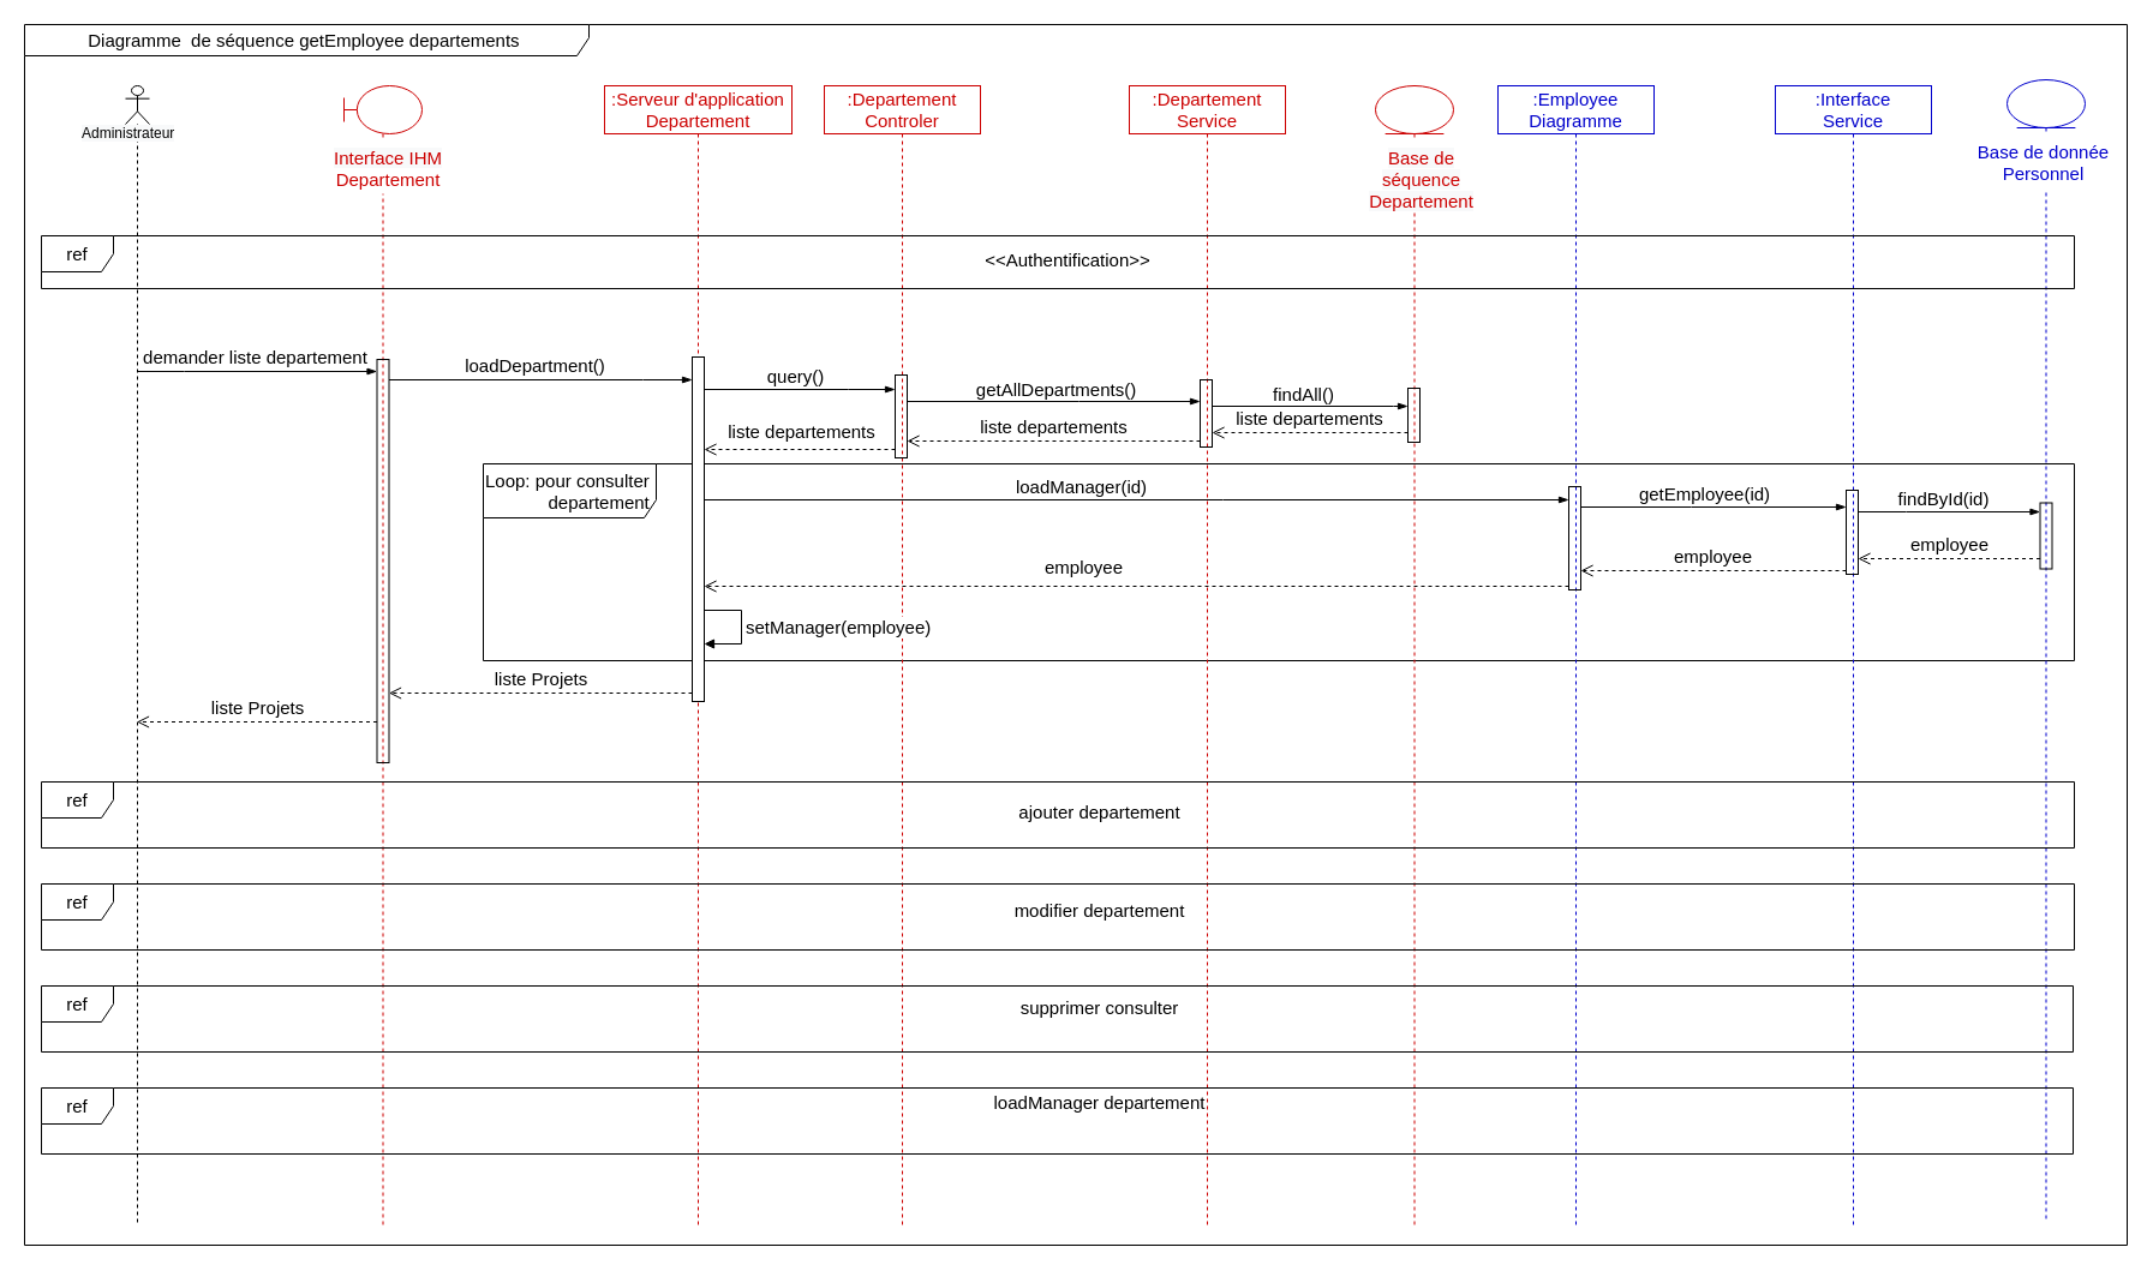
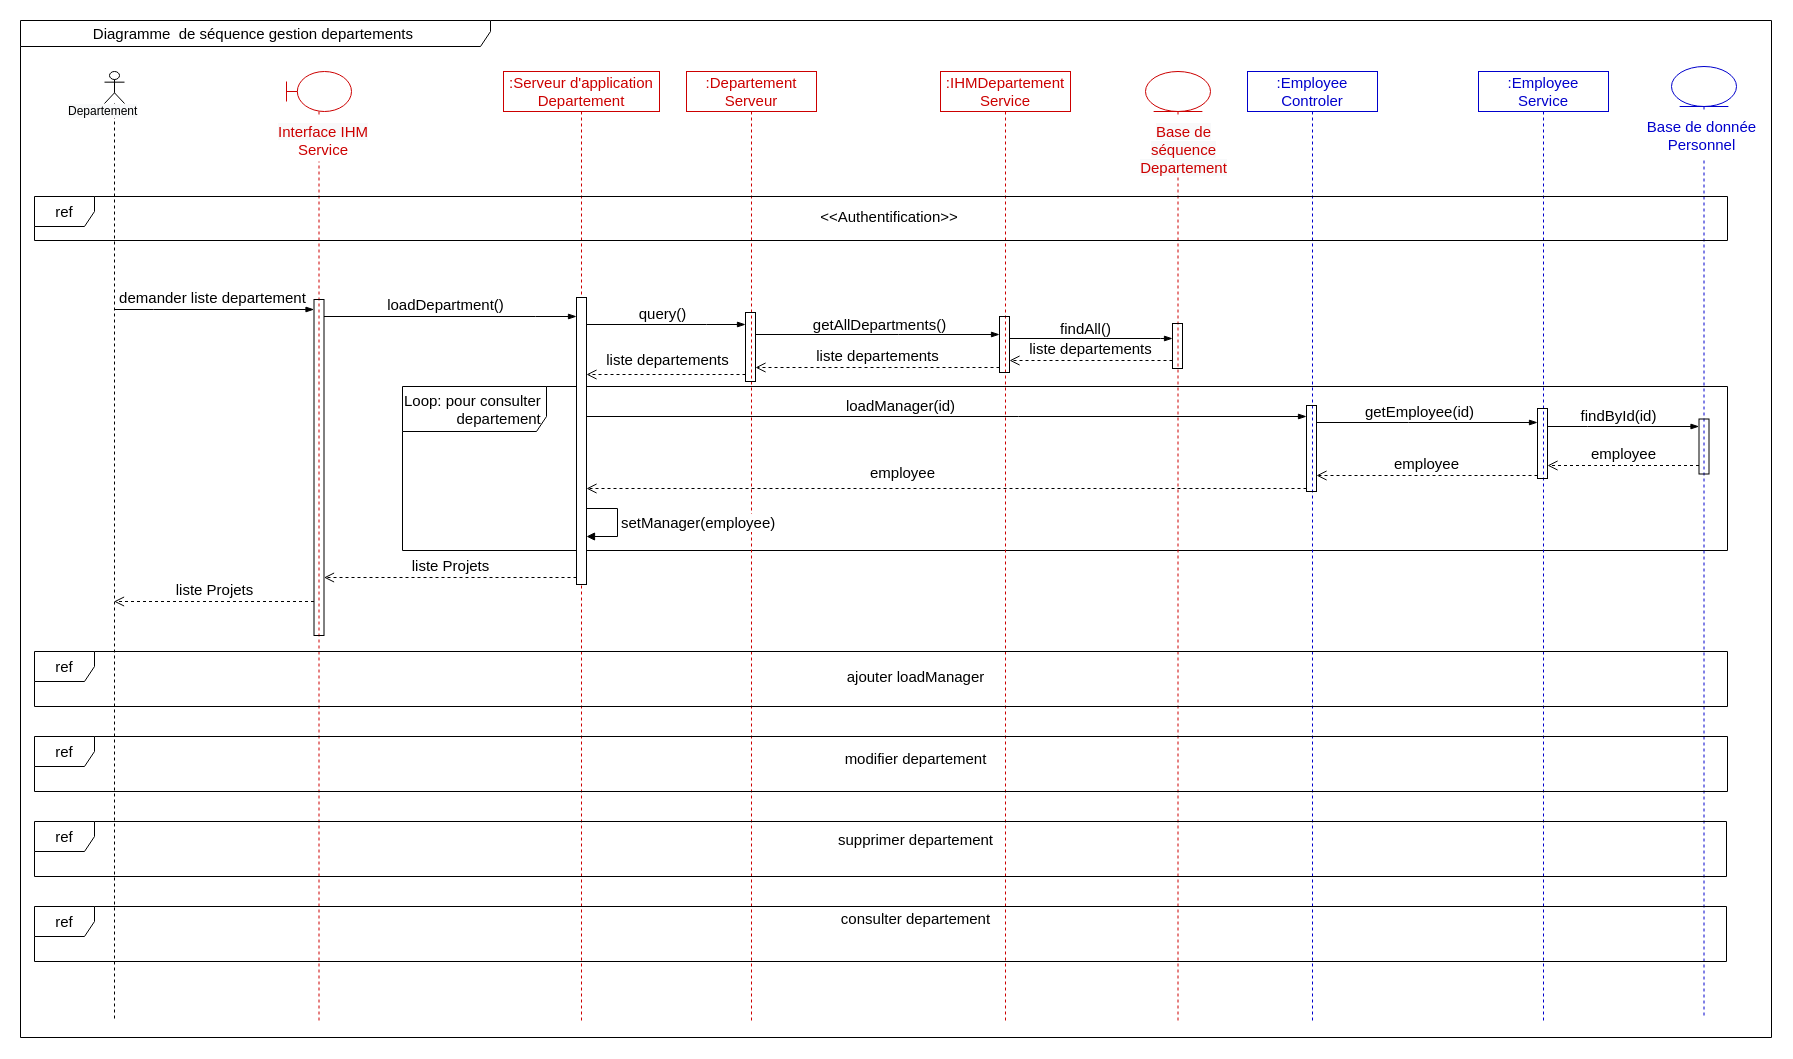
- <mxCell id="2" value="Diagramme&amp;nbsp; de séquence getEmployee departements&amp;nbsp;" style="shape=umlFrame;whiteSpace=wrap;html=1;rounded=0;shadow=0;glass=0;sketch=0;fontSize=15;fillColor=none;width=470;height=26;" parent="1" vertex="1"><mxGeometry x="20" y="20" width="1751" height="1017" as="geometry" /></mxCell>
+ <mxCell id="2" value="Diagramme&amp;nbsp; de séquence gestion departements&amp;nbsp;" style="shape=umlFrame;whiteSpace=wrap;html=1;rounded=0;shadow=0;glass=0;sketch=0;fontSize=15;fillColor=none;width=470;height=26;" parent="1" vertex="1"><mxGeometry x="20" y="20" width="1751" height="1017" as="geometry" /></mxCell>
- <mxCell id="4" value=":Departement&lt;br&gt;Controler" style="shape=umlLifeline;perimeter=lifelinePerimeter;whiteSpace=wrap;html=1;container=1;collapsible=0;recursiveResize=0;outlineConnect=0;rounded=0;shadow=0;glass=0;sketch=0;fillColor=none;fontSize=15;fontColor=#CC0000;strokeColor=#CC0000;" parent="1" vertex="1"><mxGeometry x="686" y="71" width="130" height="950" as="geometry" /></mxCell>
+ <mxCell id="4" value=":Departement&lt;br&gt;Serveur" style="shape=umlLifeline;perimeter=lifelinePerimeter;whiteSpace=wrap;html=1;container=1;collapsible=0;recursiveResize=0;outlineConnect=0;rounded=0;shadow=0;glass=0;sketch=0;fillColor=none;fontSize=15;fontColor=#CC0000;strokeColor=#CC0000;" parent="1" vertex="1"><mxGeometry x="686" y="71" width="130" height="950" as="geometry" /></mxCell>
- <mxCell id="8" value=":Departement&lt;br&gt;Service" style="shape=umlLifeline;perimeter=lifelinePerimeter;whiteSpace=wrap;html=1;container=1;collapsible=0;recursiveResize=0;outlineConnect=0;rounded=0;shadow=0;glass=0;sketch=0;fillColor=none;fontSize=15;fontColor=#CC0000;strokeColor=#CC0000;" parent="1" vertex="1"><mxGeometry x="940" y="71" width="130" height="950" as="geometry" /></mxCell>
+ <mxCell id="8" value=":IHMDepartement&lt;br&gt;Service" style="shape=umlLifeline;perimeter=lifelinePerimeter;whiteSpace=wrap;html=1;container=1;collapsible=0;recursiveResize=0;outlineConnect=0;rounded=0;shadow=0;glass=0;sketch=0;fillColor=none;fontSize=15;fontColor=#CC0000;strokeColor=#CC0000;" parent="1" vertex="1"><mxGeometry x="940" y="71" width="130" height="950" as="geometry" /></mxCell>
- <mxCell id="16" value=":Employee&lt;br&gt;Diagramme" style="shape=umlLifeline;perimeter=lifelinePerimeter;whiteSpace=wrap;html=1;container=1;collapsible=0;recursiveResize=0;outlineConnect=0;rounded=0;shadow=0;glass=0;sketch=0;fillColor=none;fontSize=15;strokeColor=#0000CC;fontColor=#0000CC;" parent="1" vertex="1"><mxGeometry x="1247" y="71" width="130" height="950" as="geometry" /></mxCell>
+ <mxCell id="16" value=":Employee&lt;br&gt;Controler" style="shape=umlLifeline;perimeter=lifelinePerimeter;whiteSpace=wrap;html=1;container=1;collapsible=0;recursiveResize=0;outlineConnect=0;rounded=0;shadow=0;glass=0;sketch=0;fillColor=none;fontSize=15;strokeColor=#0000CC;fontColor=#0000CC;" parent="1" vertex="1"><mxGeometry x="1247" y="71" width="130" height="950" as="geometry" /></mxCell>
- <mxCell id="21" value=":Interface&lt;br&gt;Service" style="shape=umlLifeline;perimeter=lifelinePerimeter;whiteSpace=wrap;html=1;container=1;collapsible=0;recursiveResize=0;outlineConnect=0;rounded=0;shadow=0;glass=0;sketch=0;fillColor=none;fontSize=15;strokeColor=#0000CC;fontColor=#0000CC;" parent="1" vertex="1"><mxGeometry x="1478" y="71" width="130" height="950" as="geometry" /></mxCell>
+ <mxCell id="21" value=":Employee&lt;br&gt;Service" style="shape=umlLifeline;perimeter=lifelinePerimeter;whiteSpace=wrap;html=1;container=1;collapsible=0;recursiveResize=0;outlineConnect=0;rounded=0;shadow=0;glass=0;sketch=0;fillColor=none;fontSize=15;strokeColor=#0000CC;fontColor=#0000CC;" parent="1" vertex="1"><mxGeometry x="1478" y="71" width="130" height="950" as="geometry" /></mxCell>
- <mxCell id="7" value="&lt;span style=&quot;color: rgb(0, 0, 0); font-family: Helvetica; font-size: 12px; font-style: normal; font-variant-ligatures: normal; font-variant-caps: normal; font-weight: 400; letter-spacing: normal; orphans: 2; text-align: center; text-indent: 0px; text-transform: none; widows: 2; word-spacing: 0px; -webkit-text-stroke-width: 0px; background-color: rgb(248, 249, 250); text-decoration-thickness: initial; text-decoration-style: initial; text-decoration-color: initial; float: none; display: inline !important;&quot;&gt;Administrateur&lt;/span&gt;" style="text;whiteSpace=wrap;html=1;" parent="1" vertex="1"><mxGeometry x="66" y="97" width="105" height="36" as="geometry" /></mxCell>
+ <mxCell id="7" value="&lt;span style=&quot;color: rgb(0, 0, 0); font-family: Helvetica; font-size: 12px; font-style: normal; font-variant-ligatures: normal; font-variant-caps: normal; font-weight: 400; letter-spacing: normal; orphans: 2; text-align: center; text-indent: 0px; text-transform: none; widows: 2; word-spacing: 0px; -webkit-text-stroke-width: 0px; background-color: rgb(248, 249, 250); text-decoration-thickness: initial; text-decoration-style: initial; text-decoration-color: initial; float: none; display: inline !important;&quot;&gt;Departement&lt;/span&gt;" style="text;whiteSpace=wrap;html=1;" parent="1" vertex="1"><mxGeometry x="66" y="97" width="105" height="36" as="geometry" /></mxCell>
- <mxCell id="14" value="&lt;span style=&quot;font-family: Helvetica; font-size: 15px; font-style: normal; font-variant-ligatures: normal; font-variant-caps: normal; font-weight: 400; letter-spacing: normal; orphans: 2; text-indent: 0px; text-transform: none; widows: 2; word-spacing: 0px; -webkit-text-stroke-width: 0px; background-color: rgb(248, 249, 250); text-decoration-thickness: initial; text-decoration-style: initial; text-decoration-color: initial; float: none; display: inline !important;&quot;&gt;Interface IHM&lt;/span&gt;&lt;br style=&quot;font-family: Helvetica; font-size: 15px; font-style: normal; font-variant-ligatures: normal; font-variant-caps: normal; font-weight: 400; letter-spacing: normal; orphans: 2; text-indent: 0px; text-transform: none; widows: 2; word-spacing: 0px; -webkit-text-stroke-width: 0px; background-color: rgb(248, 249, 250); text-decoration-thickness: initial; text-decoration-style: initial; text-decoration-color: initial;&quot;&gt;Departement" style="text;whiteSpace=wrap;html=1;fontSize=15;align=center;fillColor=default;fontColor=#CC0000;" parent="13" vertex="1"><mxGeometry x="-24" y="45" width="122" height="45" as="geometry" /></mxCell>
+ <mxCell id="14" value="&lt;span style=&quot;font-family: Helvetica; font-size: 15px; font-style: normal; font-variant-ligatures: normal; font-variant-caps: normal; font-weight: 400; letter-spacing: normal; orphans: 2; text-indent: 0px; text-transform: none; widows: 2; word-spacing: 0px; -webkit-text-stroke-width: 0px; background-color: rgb(248, 249, 250); text-decoration-thickness: initial; text-decoration-style: initial; text-decoration-color: initial; float: none; display: inline !important;&quot;&gt;Interface IHM&lt;/span&gt;&lt;br style=&quot;font-family: Helvetica; font-size: 15px; font-style: normal; font-variant-ligatures: normal; font-variant-caps: normal; font-weight: 400; letter-spacing: normal; orphans: 2; text-indent: 0px; text-transform: none; widows: 2; word-spacing: 0px; -webkit-text-stroke-width: 0px; background-color: rgb(248, 249, 250); text-decoration-thickness: initial; text-decoration-style: initial; text-decoration-color: initial;&quot;&gt;Service" style="text;whiteSpace=wrap;html=1;fontSize=15;align=center;fillColor=default;fontColor=#CC0000;" parent="13" vertex="1"><mxGeometry x="-24" y="45" width="122" height="45" as="geometry" /></mxCell>
- <mxCell id="53" value="ajouter departement" style="text;html=1;strokeColor=none;fillColor=none;align=center;verticalAlign=middle;whiteSpace=wrap;rounded=0;labelBackgroundColor=none;fontSize=15;fontColor=#000000;" parent="1" vertex="1"><mxGeometry x="774" y="661" width="283" height="30" as="geometry" /></mxCell>
+ <mxCell id="53" value="ajouter loadManager" style="text;html=1;strokeColor=none;fillColor=none;align=center;verticalAlign=middle;whiteSpace=wrap;rounded=0;labelBackgroundColor=none;fontSize=15;fontColor=#000000;" parent="1" vertex="1"><mxGeometry x="774" y="661" width="283" height="30" as="geometry" /></mxCell>
- <mxCell id="57" value="supprimer consulter" style="text;html=1;strokeColor=none;fillColor=none;align=center;verticalAlign=middle;whiteSpace=wrap;rounded=0;labelBackgroundColor=none;fontSize=15;fontColor=#000000;" parent="1" vertex="1"><mxGeometry x="774" y="824" width="283" height="30" as="geometry" /></mxCell>
+ <mxCell id="57" value="supprimer departement" style="text;html=1;strokeColor=none;fillColor=none;align=center;verticalAlign=middle;whiteSpace=wrap;rounded=0;labelBackgroundColor=none;fontSize=15;fontColor=#000000;" parent="1" vertex="1"><mxGeometry x="774" y="824" width="283" height="30" as="geometry" /></mxCell>
- <mxCell id="59" value="loadManager departement" style="text;html=1;strokeColor=none;fillColor=none;align=center;verticalAlign=middle;whiteSpace=wrap;rounded=0;labelBackgroundColor=none;fontSize=15;fontColor=#000000;" parent="1" vertex="1"><mxGeometry x="774" y="903" width="283" height="30" as="geometry" /></mxCell>
+ <mxCell id="59" value="consulter departement" style="text;html=1;strokeColor=none;fillColor=none;align=center;verticalAlign=middle;whiteSpace=wrap;rounded=0;labelBackgroundColor=none;fontSize=15;fontColor=#000000;" parent="1" vertex="1"><mxGeometry x="774" y="903" width="283" height="30" as="geometry" /></mxCell>
